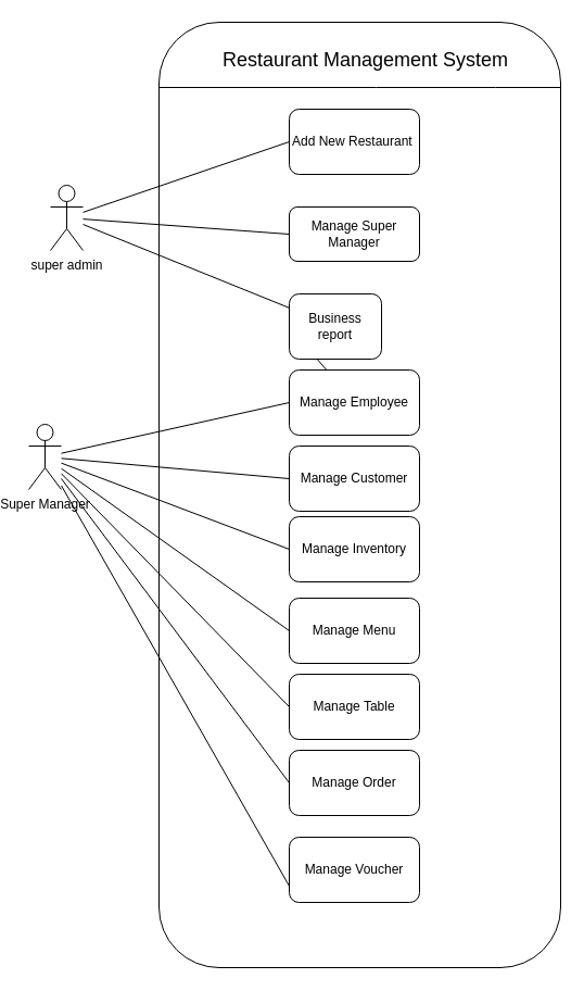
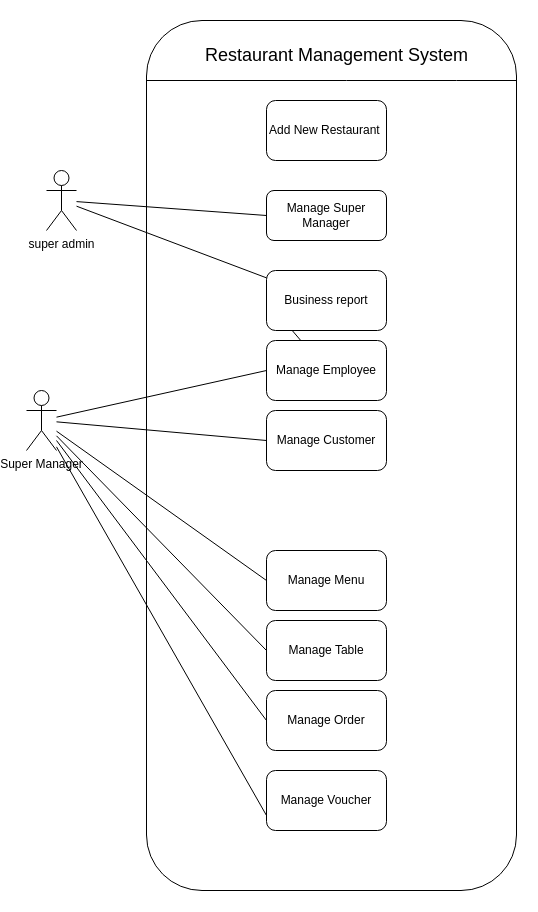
- <mxCell id="6" style="rounded=0;orthogonalLoop=1;jettySize=auto;html=1;entryX=0;entryY=0.5;entryDx=0;entryDy=0;endArrow=none;endFill=0;" edge="1" parent="1" source="8" target="27"><mxGeometry relative="1" as="geometry" /></mxCell>
- <mxCell id="26" value="Business report" style="rounded=1;whiteSpace=wrap;html=1;" vertex="1" parent="1"><mxGeometry x="260" y="270" width="85" height="60" as="geometry" /></mxCell>
+ <mxCell id="26" value="Business report" style="rounded=1;whiteSpace=wrap;html=1;" vertex="1" parent="1"><mxGeometry x="260" y="270" width="120" height="60" as="geometry" /></mxCell>
- <mxCell id="18" style="rounded=0;orthogonalLoop=1;jettySize=auto;html=1;endArrow=none;endFill=0;entryX=0;entryY=0.5;entryDx=0;entryDy=0;" edge="1" parent="1" source="4" target="12"><mxGeometry relative="1" as="geometry"><mxPoint x="90" y="310" as="sourcePoint" /><mxPoint x="260" y="299" as="targetPoint" /></mxGeometry></mxCell>
- <mxCell id="12" value="Manage Inventory" style="rounded=1;whiteSpace=wrap;html=1;" vertex="1" parent="1"><mxGeometry x="260" y="475" width="120" height="60" as="geometry" /></mxCell>
